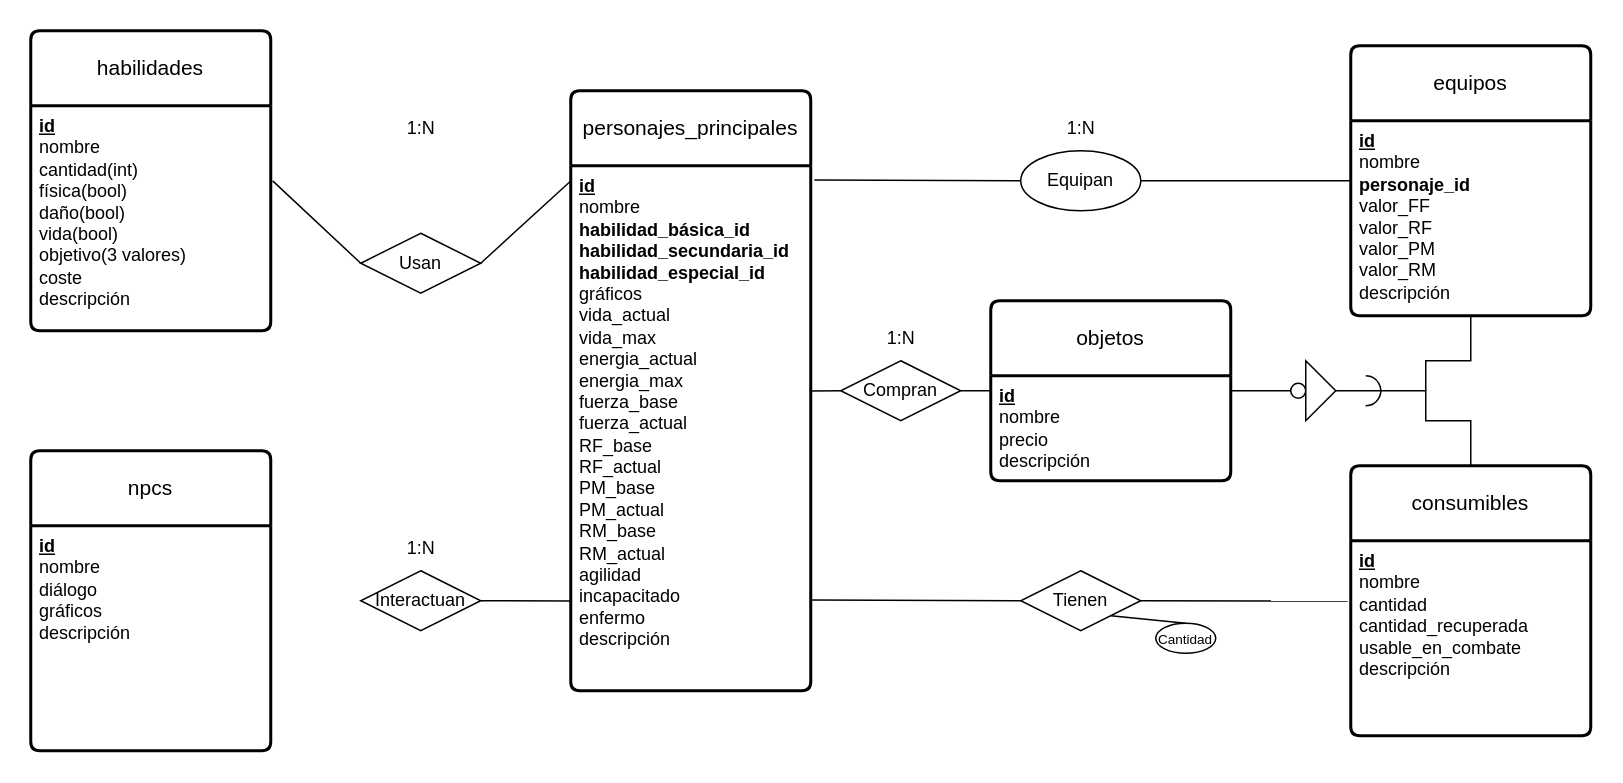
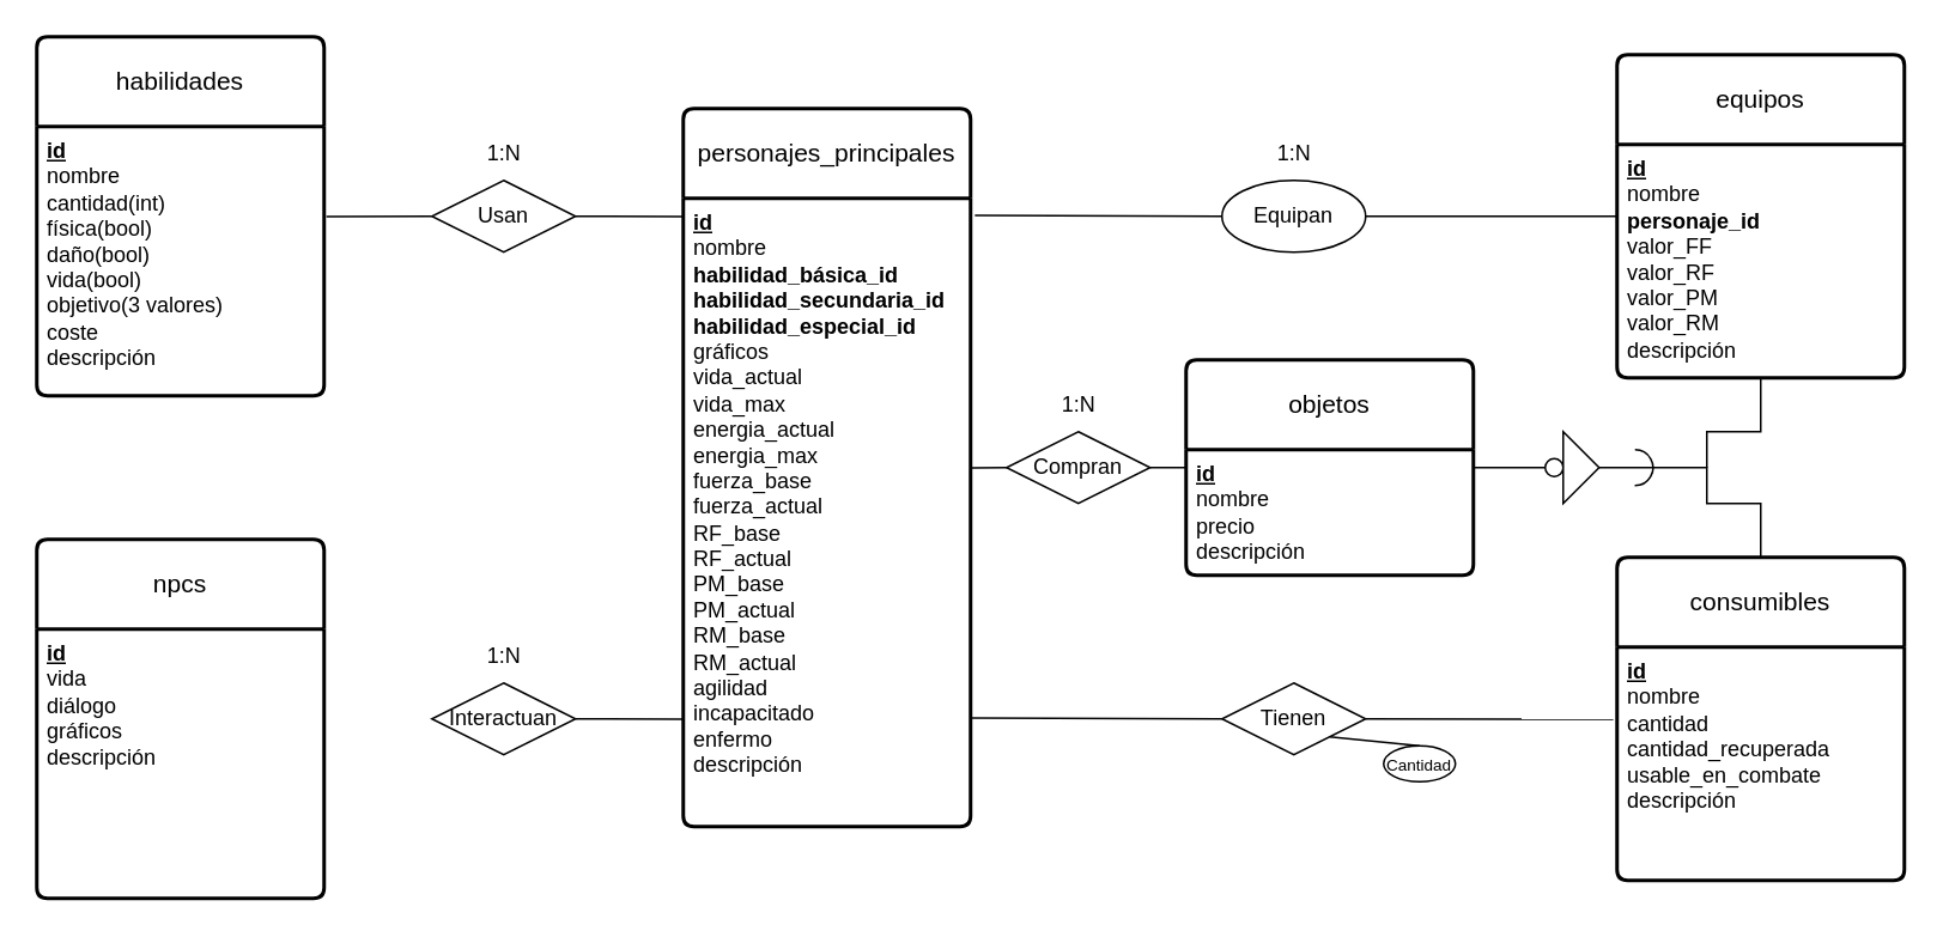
- <mxCell id="8" value="Usan" style="rhombus;whiteSpace=wrap;html=1;" parent="2" vertex="1"><mxGeometry x="220" y="135" width="80" height="40" as="geometry" /></mxCell>
+ <mxCell id="8" value="Usan" style="rhombus;whiteSpace=wrap;html=1;" parent="2" vertex="1"><mxGeometry x="220" y="80" width="80" height="40" as="geometry" /></mxCell>
- <mxCell id="18" value="&lt;span id=&quot;docs-internal-guid-cb032e8b-7fff-1c79-c059-139ee4262b4e&quot;&gt;&lt;span style=&quot;font-family: Arial, sans-serif; background-color: transparent; font-weight: 700; font-variant-numeric: normal; font-variant-east-asian: normal; font-variant-alternates: normal; font-variant-position: normal; font-variant-emoji: normal; text-decoration-line: underline; text-decoration-skip-ink: none; vertical-align: baseline; white-space-collapse: preserve;&quot;&gt;&lt;font style=&quot;color: rgb(0, 0, 0); font-size: 12px;&quot;&gt;id&lt;/font&gt;&lt;/span&gt;&lt;/span&gt;&lt;div&gt;&lt;span&gt;&lt;span style=&quot;font-family: Arial, sans-serif; background-color: transparent; font-variant-numeric: normal; font-variant-east-asian: normal; font-variant-alternates: normal; font-variant-position: normal; font-variant-emoji: normal; vertical-align: baseline; white-space-collapse: preserve;&quot;&gt;&lt;font style=&quot;color: rgb(0, 0, 0); font-size: 12px;&quot;&gt;nombre&lt;/font&gt;&lt;/span&gt;&lt;/span&gt;&lt;/div&gt;&lt;div&gt;&lt;span&gt;&lt;span style=&quot;font-family: Arial, sans-serif; background-color: transparent; font-variant-numeric: normal; font-variant-east-asian: normal; font-variant-alternates: normal; font-variant-position: normal; font-variant-emoji: normal; vertical-align: baseline; white-space-collapse: preserve; color: rgb(0, 0, 255);&quot;&gt;&lt;font style=&quot;color: rgb(0, 0, 0); font-size: 12px;&quot;&gt;diálogo&lt;/font&gt;&lt;/span&gt;&lt;/span&gt;&lt;/div&gt;&lt;div&gt;&lt;span&gt;&lt;span style=&quot;font-family: Arial, sans-serif; background-color: transparent; font-variant-numeric: normal; font-variant-east-asian: normal; font-variant-alternates: normal; font-variant-position: normal; font-variant-emoji: normal; vertical-align: baseline; white-space-collapse: preserve; color: rgb(0, 0, 255);&quot;&gt;&lt;font style=&quot;color: rgb(0, 0, 0); font-size: 12px;&quot;&gt;gráficos&lt;/font&gt;&lt;/span&gt;&lt;/span&gt;&lt;/div&gt;&lt;div&gt;&lt;span&gt;&lt;span style=&quot;font-family: Arial, sans-serif; background-color: transparent; font-variant-numeric: normal; font-variant-east-asian: normal; font-variant-alternates: normal; font-variant-position: normal; font-variant-emoji: normal; vertical-align: baseline; white-space-collapse: preserve;&quot;&gt;&lt;font style=&quot;color: rgb(0, 0, 0); font-size: 12px;&quot;&gt;descripción&lt;/font&gt;&lt;/span&gt;&lt;/span&gt;&lt;/div&gt;" style="align=left;strokeColor=none;fillColor=none;spacingLeft=4;spacingRight=4;fontSize=12;verticalAlign=top;resizable=0;rotatable=0;part=1;html=1;whiteSpace=wrap;" vertex="1" parent="17"><mxGeometry y="50" width="160" height="150" as="geometry" /></mxCell>
+ <mxCell id="18" value="&lt;span id=&quot;docs-internal-guid-cb032e8b-7fff-1c79-c059-139ee4262b4e&quot;&gt;&lt;span style=&quot;font-family: Arial, sans-serif; background-color: transparent; font-weight: 700; font-variant-numeric: normal; font-variant-east-asian: normal; font-variant-alternates: normal; font-variant-position: normal; font-variant-emoji: normal; text-decoration-line: underline; text-decoration-skip-ink: none; vertical-align: baseline; white-space-collapse: preserve;&quot;&gt;&lt;font style=&quot;color: rgb(0, 0, 0); font-size: 12px;&quot;&gt;id&lt;/font&gt;&lt;/span&gt;&lt;/span&gt;&lt;div&gt;&lt;span&gt;&lt;span style=&quot;font-family: Arial, sans-serif; background-color: transparent; font-variant-numeric: normal; font-variant-east-asian: normal; font-variant-alternates: normal; font-variant-position: normal; font-variant-emoji: normal; vertical-align: baseline; white-space-collapse: preserve;&quot;&gt;&lt;font style=&quot;color: rgb(0, 0, 0); font-size: 12px;&quot;&gt;vida&lt;/font&gt;&lt;/span&gt;&lt;/span&gt;&lt;/div&gt;&lt;div&gt;&lt;span&gt;&lt;span style=&quot;font-family: Arial, sans-serif; background-color: transparent; font-variant-numeric: normal; font-variant-east-asian: normal; font-variant-alternates: normal; font-variant-position: normal; font-variant-emoji: normal; vertical-align: baseline; white-space-collapse: preserve; color: rgb(0, 0, 255);&quot;&gt;&lt;font style=&quot;color: rgb(0, 0, 0); font-size: 12px;&quot;&gt;diálogo&lt;/font&gt;&lt;/span&gt;&lt;/span&gt;&lt;/div&gt;&lt;div&gt;&lt;span&gt;&lt;span style=&quot;font-family: Arial, sans-serif; background-color: transparent; font-variant-numeric: normal; font-variant-east-asian: normal; font-variant-alternates: normal; font-variant-position: normal; font-variant-emoji: normal; vertical-align: baseline; white-space-collapse: preserve; color: rgb(0, 0, 255);&quot;&gt;&lt;font style=&quot;color: rgb(0, 0, 0); font-size: 12px;&quot;&gt;gráficos&lt;/font&gt;&lt;/span&gt;&lt;/span&gt;&lt;/div&gt;&lt;div&gt;&lt;span&gt;&lt;span style=&quot;font-family: Arial, sans-serif; background-color: transparent; font-variant-numeric: normal; font-variant-east-asian: normal; font-variant-alternates: normal; font-variant-position: normal; font-variant-emoji: normal; vertical-align: baseline; white-space-collapse: preserve;&quot;&gt;&lt;font style=&quot;color: rgb(0, 0, 0); font-size: 12px;&quot;&gt;descripción&lt;/font&gt;&lt;/span&gt;&lt;/span&gt;&lt;/div&gt;" style="align=left;strokeColor=none;fillColor=none;spacingLeft=4;spacingRight=4;fontSize=12;verticalAlign=top;resizable=0;rotatable=0;part=1;html=1;whiteSpace=wrap;" vertex="1" parent="17"><mxGeometry y="50" width="160" height="150" as="geometry" /></mxCell>
